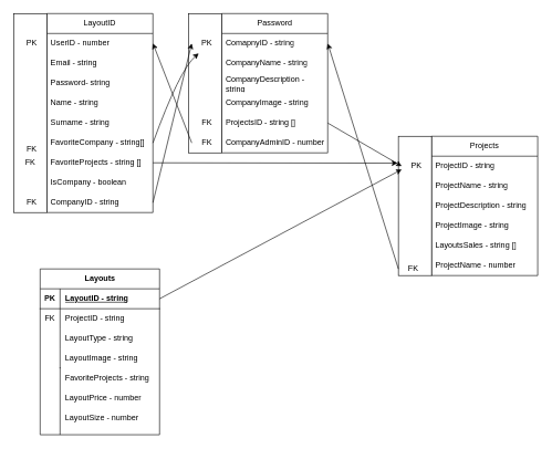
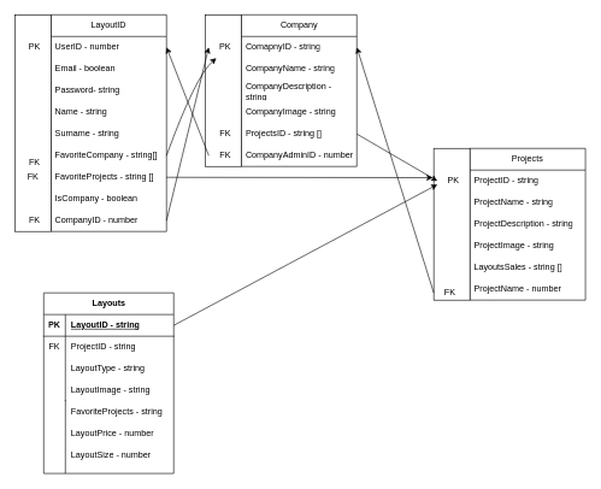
- <mxCell id="19" value="Password" style="swimlane;fontStyle=0;childLayout=stackLayout;horizontal=1;startSize=30;horizontalStack=0;resizeParent=1;resizeParentMax=0;resizeLast=0;collapsible=1;marginBottom=0;whiteSpace=wrap;html=1;" vertex="1" parent="18"><mxGeometry x="50" width="160" height="210" as="geometry" /></mxCell>
+ <mxCell id="19" value="Company" style="swimlane;fontStyle=0;childLayout=stackLayout;horizontal=1;startSize=30;horizontalStack=0;resizeParent=1;resizeParentMax=0;resizeLast=0;collapsible=1;marginBottom=0;whiteSpace=wrap;html=1;" vertex="1" parent="18"><mxGeometry x="50" width="160" height="210" as="geometry" /></mxCell>
- <mxCell id="5" value="Email - string" style="text;strokeColor=none;fillColor=none;align=left;verticalAlign=middle;spacingLeft=4;spacingRight=4;overflow=hidden;points=[[0,0.5],[1,0.5]];portConstraint=eastwest;rotatable=0;whiteSpace=wrap;html=1;" vertex="1" parent="3"><mxGeometry y="60" width="160" height="30" as="geometry" /></mxCell>
+ <mxCell id="5" value="Email - boolean" style="text;strokeColor=none;fillColor=none;align=left;verticalAlign=middle;spacingLeft=4;spacingRight=4;overflow=hidden;points=[[0,0.5],[1,0.5]];portConstraint=eastwest;rotatable=0;whiteSpace=wrap;html=1;" vertex="1" parent="3"><mxGeometry y="60" width="160" height="30" as="geometry" /></mxCell>
- <mxCell id="12" value="CompanyID - string" style="text;strokeColor=none;fillColor=none;align=left;verticalAlign=middle;spacingLeft=4;spacingRight=4;overflow=hidden;points=[[0,0.5],[1,0.5]];portConstraint=eastwest;rotatable=0;whiteSpace=wrap;html=1;" vertex="1" parent="3"><mxGeometry y="270" width="160" height="30" as="geometry" /></mxCell>
+ <mxCell id="12" value="CompanyID - number" style="text;strokeColor=none;fillColor=none;align=left;verticalAlign=middle;spacingLeft=4;spacingRight=4;overflow=hidden;points=[[0,0.5],[1,0.5]];portConstraint=eastwest;rotatable=0;whiteSpace=wrap;html=1;" vertex="1" parent="3"><mxGeometry y="270" width="160" height="30" as="geometry" /></mxCell>
